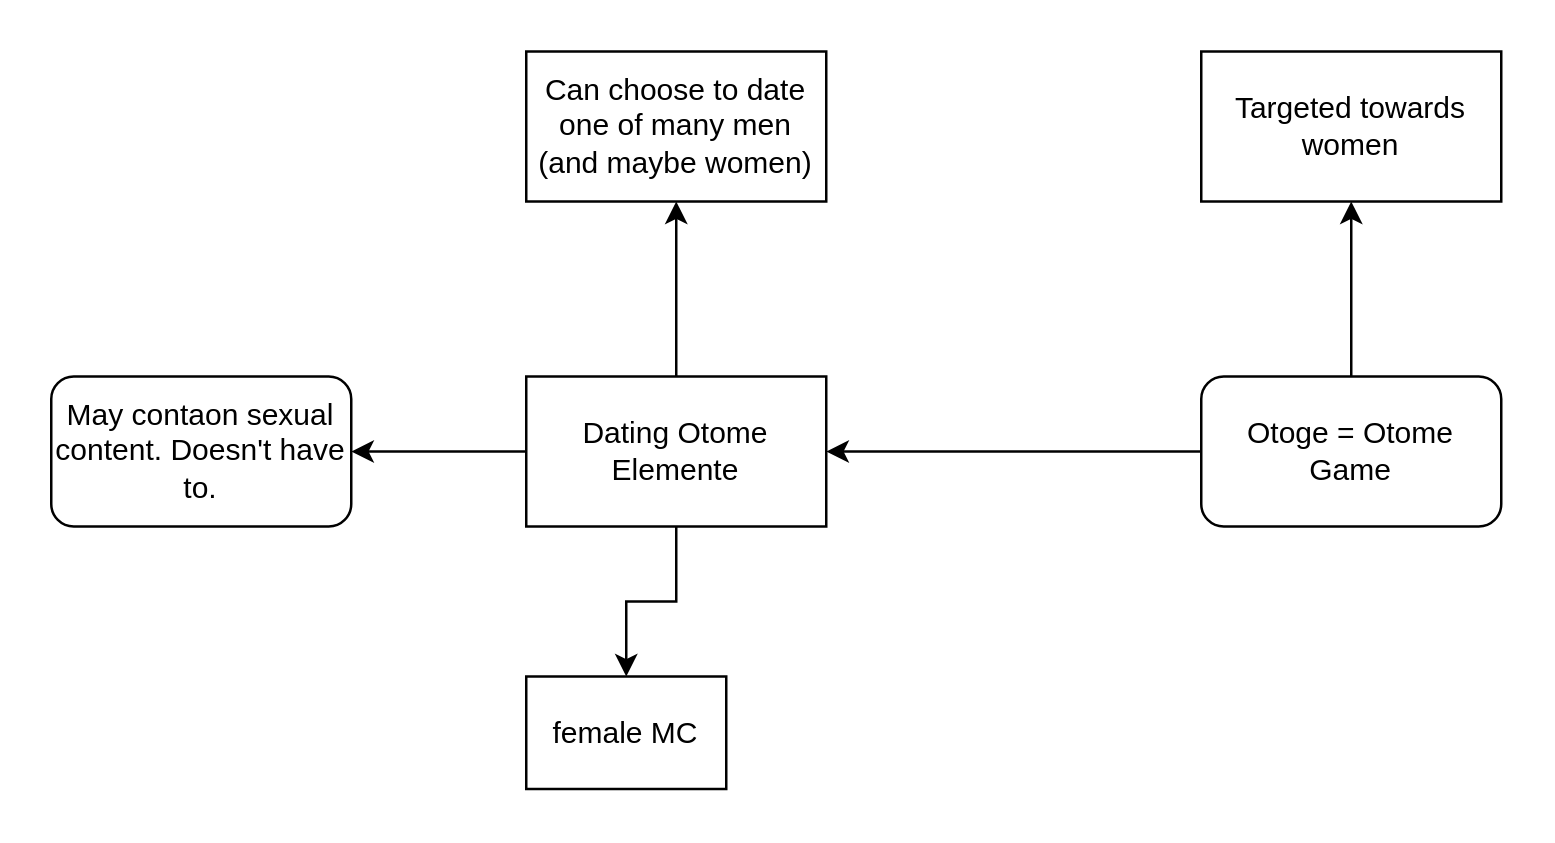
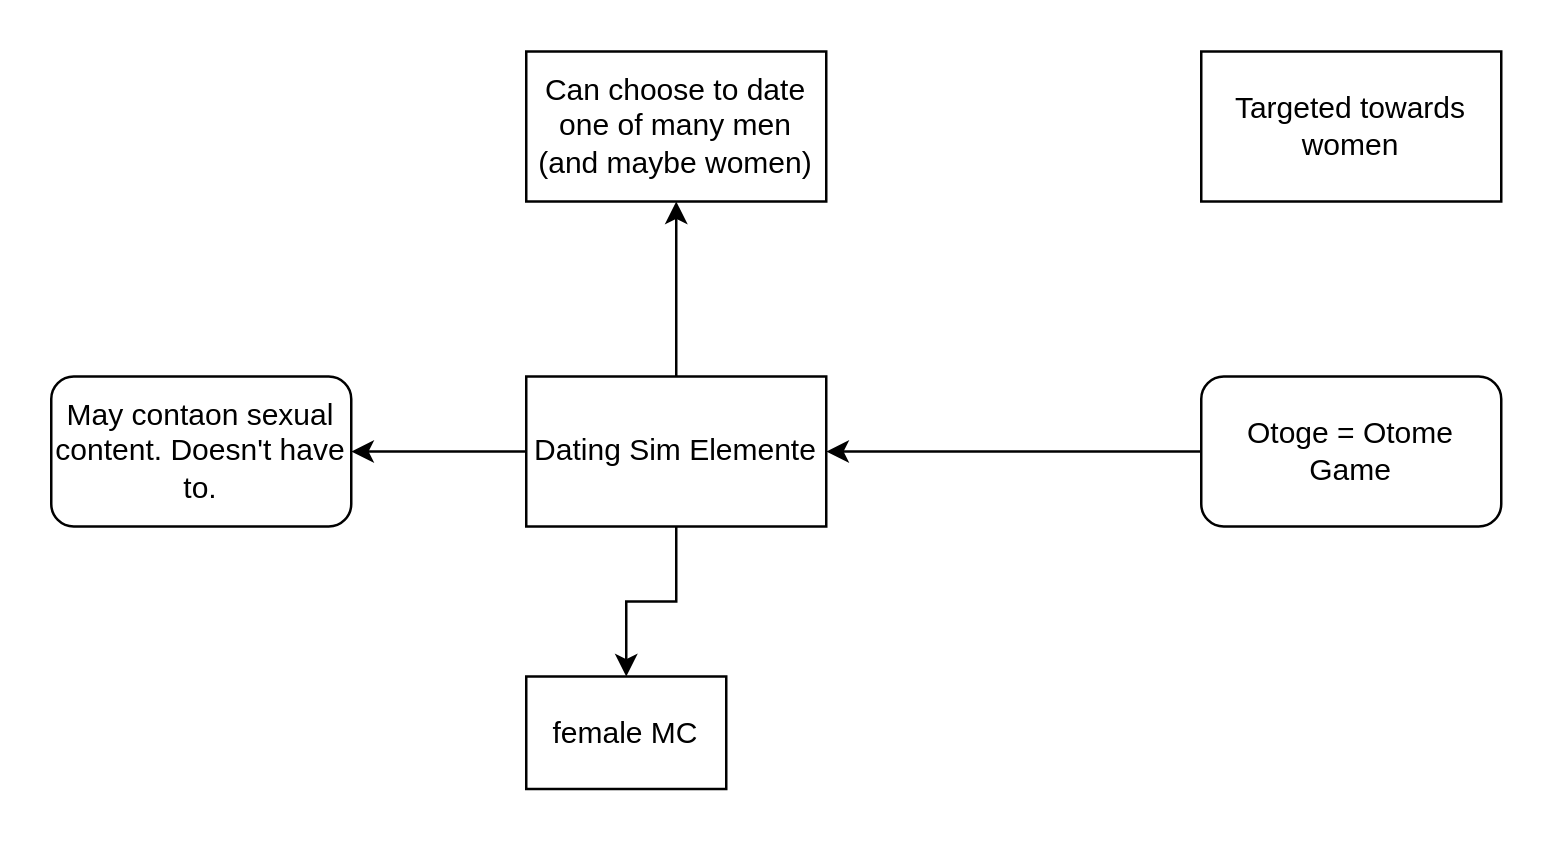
- <mxCell id="3" style="edgeStyle=orthogonalEdgeStyle;rounded=0;orthogonalLoop=1;jettySize=auto;html=1;" edge="1" parent="1" source="4" target="9"><mxGeometry relative="1" as="geometry" /></mxCell>
- <mxCell id="8" value="Dating Otome Elemente" style="rounded=0;whiteSpace=wrap;html=1;" vertex="1" parent="1"><mxGeometry x="210" y="150" width="120" height="60" as="geometry" /></mxCell>
+ <mxCell id="8" value="Dating Sim Elemente" style="rounded=0;whiteSpace=wrap;html=1;" vertex="1" parent="1"><mxGeometry x="210" y="150" width="120" height="60" as="geometry" /></mxCell>
